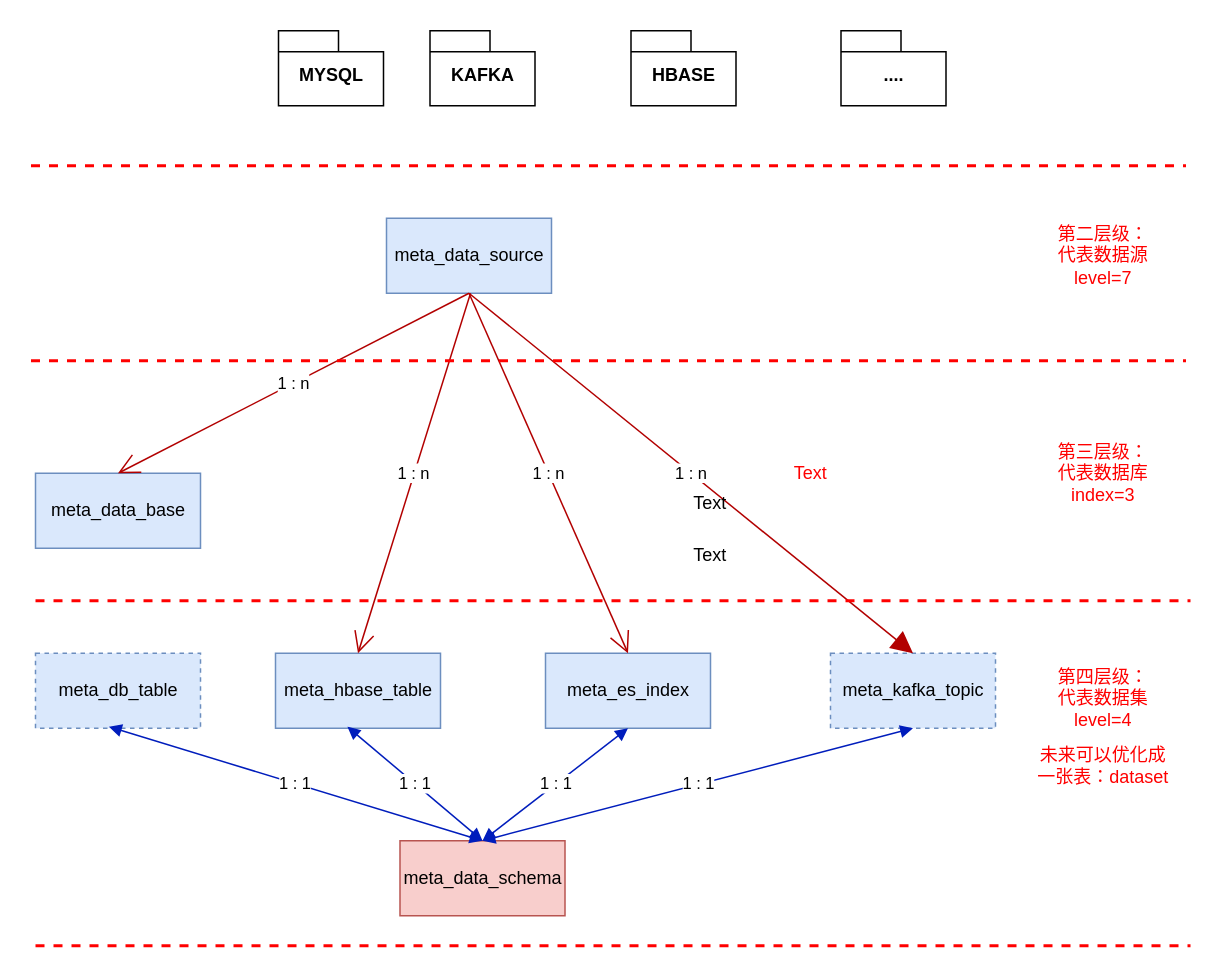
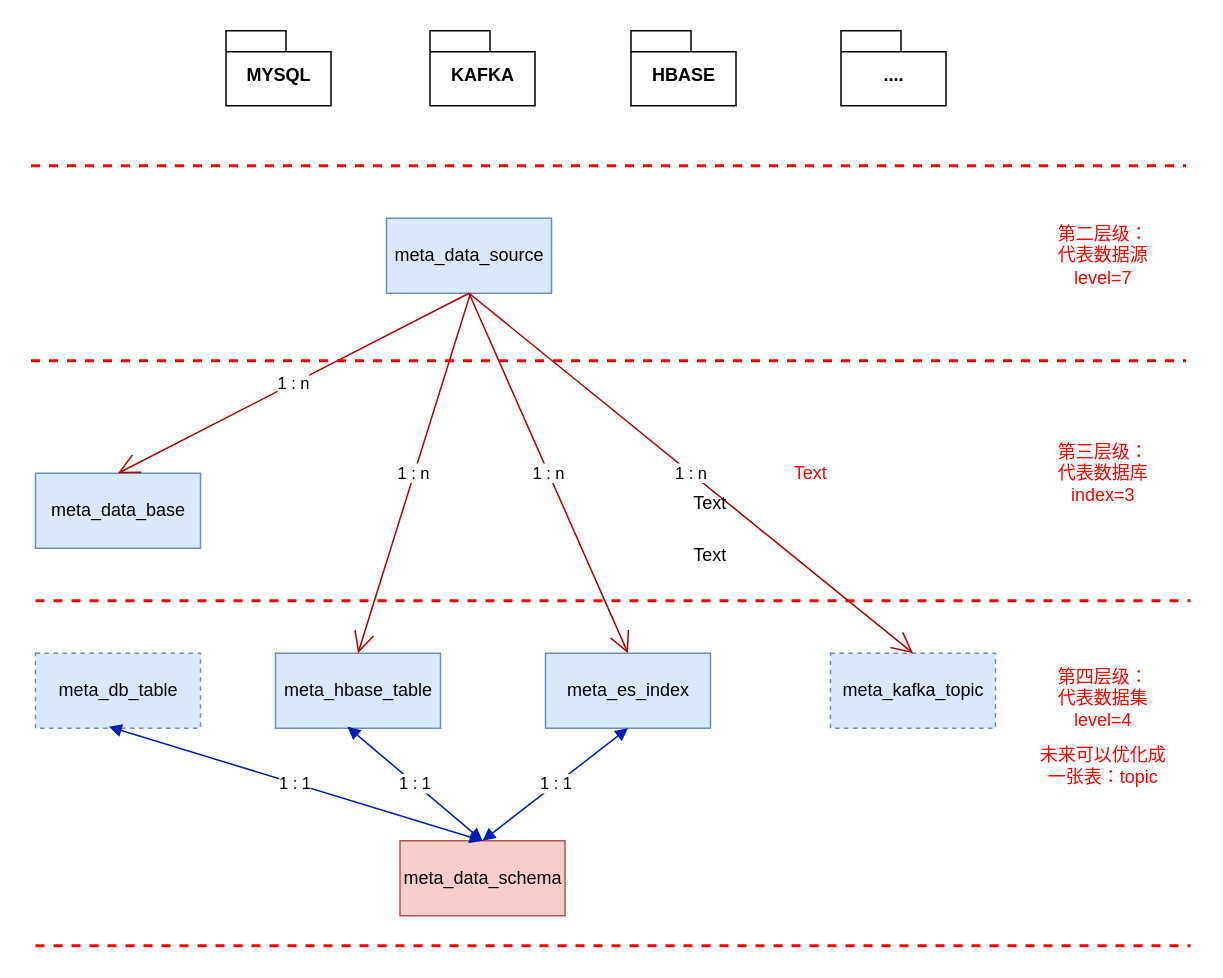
- <mxCell id="18" value="MYSQL" style="shape=folder;fontStyle=1;spacingTop=10;tabWidth=40;tabHeight=14;tabPosition=left;html=1;" parent="1" vertex="1"><mxGeometry x="185" y="20" width="70" height="50" as="geometry" /></mxCell>
+ <mxCell id="18" value="MYSQL" style="shape=folder;fontStyle=1;spacingTop=10;tabWidth=40;tabHeight=14;tabPosition=left;html=1;" parent="1" vertex="1"><mxGeometry x="150" y="20" width="70" height="50" as="geometry" /></mxCell>
- <mxCell id="12" value="1 : n" style="endArrow=block;endFill=1;endSize=12;html=1;rounded=0;entryX=0.5;entryY=0;entryDx=0;entryDy=0;fillColor=#e51400;strokeColor=#B20000;exitX=0.5;exitY=1;exitDx=0;exitDy=0;" parent="1" source="3" target="8" edge="1"><mxGeometry width="160" relative="1" as="geometry"><mxPoint x="333" y="215" as="sourcePoint" /><mxPoint x="258" y="455" as="targetPoint" /></mxGeometry></mxCell>
+ <mxCell id="12" value="1 : n" style="endArrow=open;endFill=1;endSize=12;html=1;rounded=0;entryX=0.5;entryY=0;entryDx=0;entryDy=0;fillColor=#e51400;strokeColor=#B20000;exitX=0.5;exitY=1;exitDx=0;exitDy=0;" parent="1" source="3" target="8" edge="1"><mxGeometry width="160" relative="1" as="geometry"><mxPoint x="333" y="215" as="sourcePoint" /><mxPoint x="258" y="455" as="targetPoint" /></mxGeometry></mxCell>
- <mxCell id="31" value="未来可以优化成一张表：dataset" style="text;html=1;align=center;verticalAlign=middle;whiteSpace=wrap;rounded=0;fontColor=#FF0000;" vertex="1" parent="1"><mxGeometry x="690" y="485" width="90" height="50" as="geometry" /></mxCell>
+ <mxCell id="31" value="未来可以优化成一张表：topic" style="text;html=1;align=center;verticalAlign=middle;whiteSpace=wrap;rounded=0;fontColor=#FF0000;" vertex="1" parent="1"><mxGeometry x="690" y="485" width="90" height="50" as="geometry" /></mxCell>
- <mxCell id="14" value="1 : 1" style="endArrow=block;startArrow=block;endFill=1;startFill=1;html=1;rounded=0;fillColor=#0050ef;strokeColor=#001DBC;entryX=0.5;entryY=0;entryDx=0;entryDy=0;exitX=0.5;exitY=1;exitDx=0;exitDy=0;" parent="1" source="8" target="2" edge="1"><mxGeometry width="160" relative="1" as="geometry"><mxPoint x="81.95" y="494" as="sourcePoint" /><mxPoint x="322" y="661" as="targetPoint" /></mxGeometry></mxCell>
